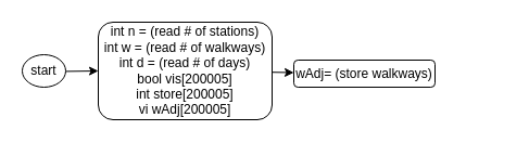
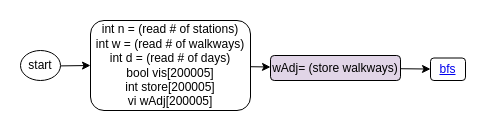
- <mxCell id="7" value="wAdj= (store walkways)" style="whiteSpace=wrap;html=1;rounded=1;" vertex="1" parent="1"><mxGeometry x="270" y="55" width="130" height="25" as="geometry" /></mxCell>
+ <mxCell id="7" value="wAdj= (store walkways)" style="whiteSpace=wrap;html=1;rounded=1;fillColor=#e1d5e7;" vertex="1" parent="1"><mxGeometry x="270" y="55" width="130" height="25" as="geometry" /></mxCell>
+ <mxCell id="6" value="" style="edgeStyle=none;html=1;" edge="1" parent="1" source="7" target="8"><mxGeometry relative="1" as="geometry" /></mxCell>
+ <mxCell id="8" value="&lt;a href=&quot;data:page/id,CfKXKt8JsqLS_MIE1iig&quot;&gt;bfs&lt;/a&gt;" style="whiteSpace=wrap;html=1;rounded=1;" vertex="1" parent="1"><mxGeometry x="430" y="57.5" width="35" height="22.5" as="geometry" /></mxCell>
